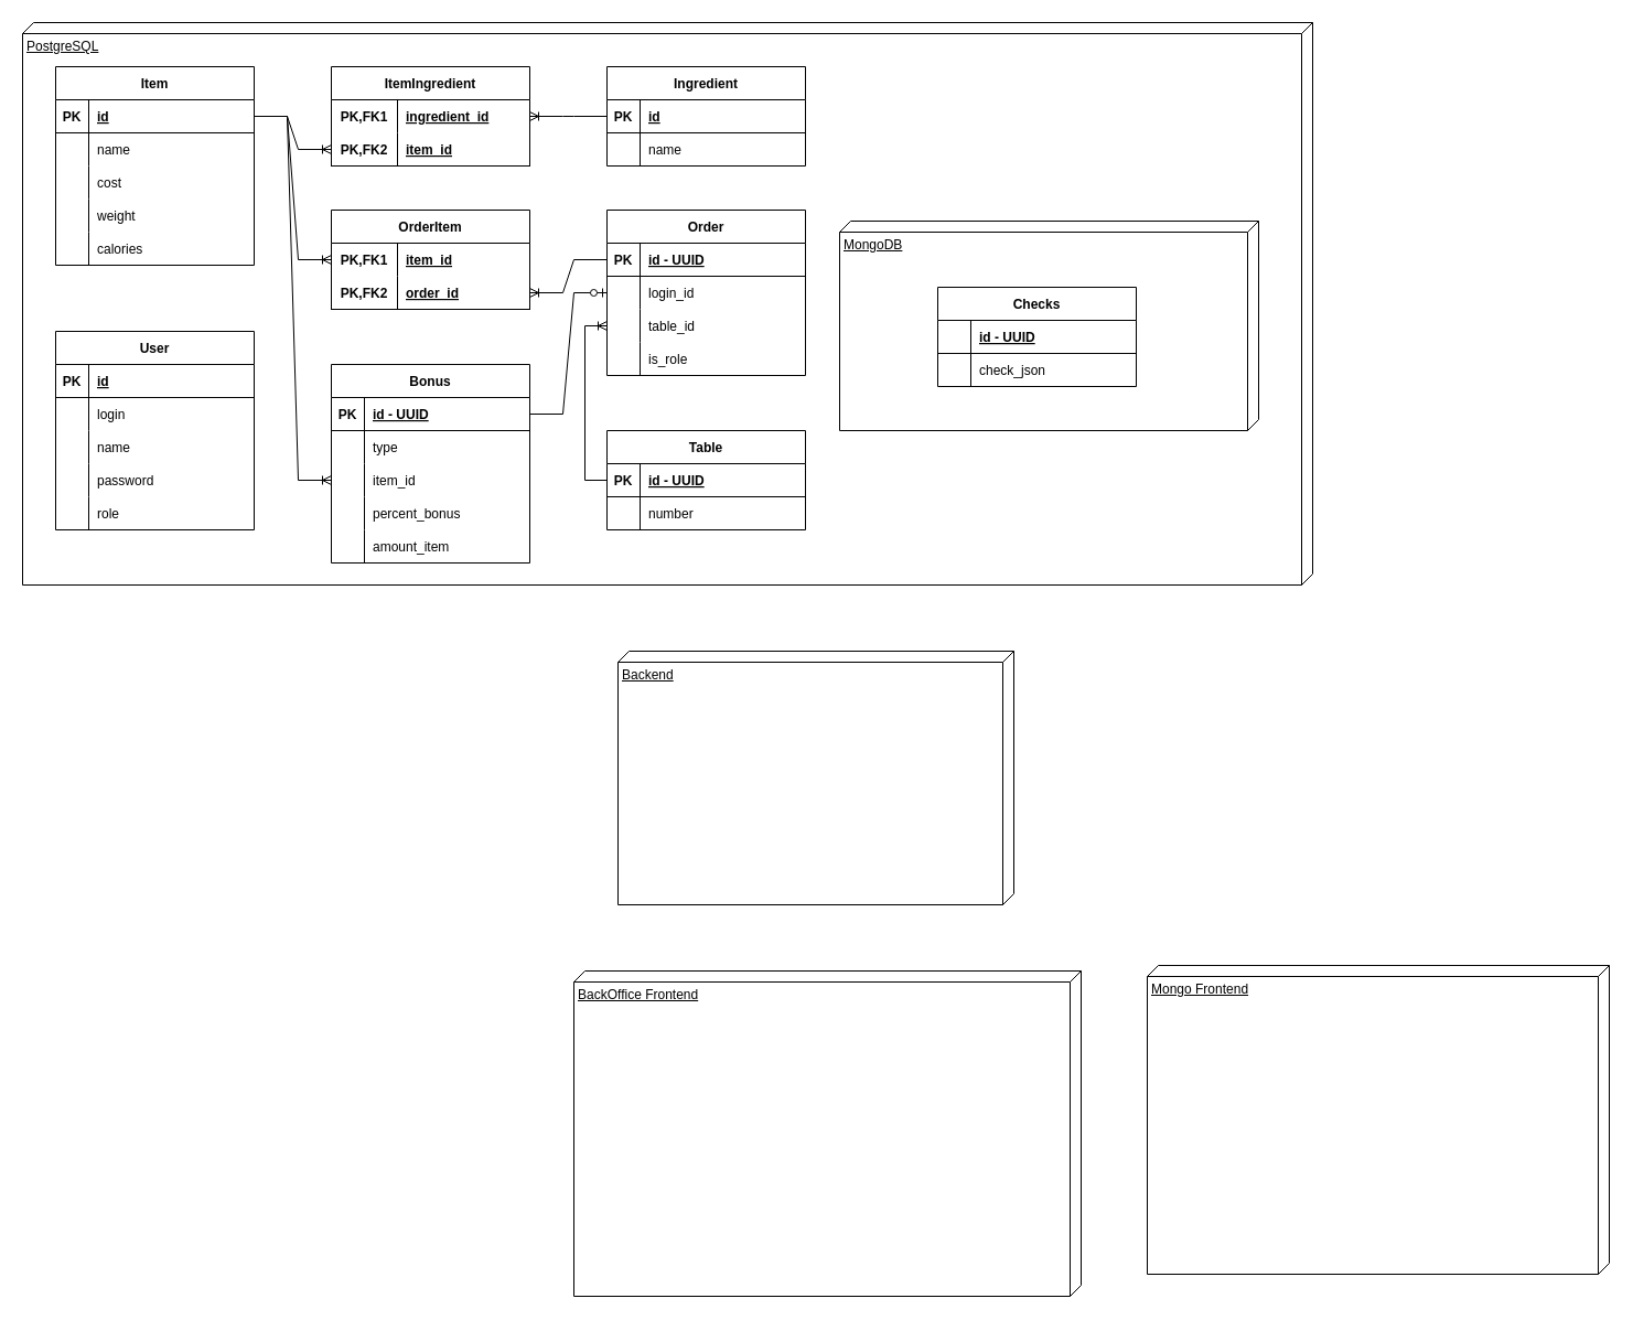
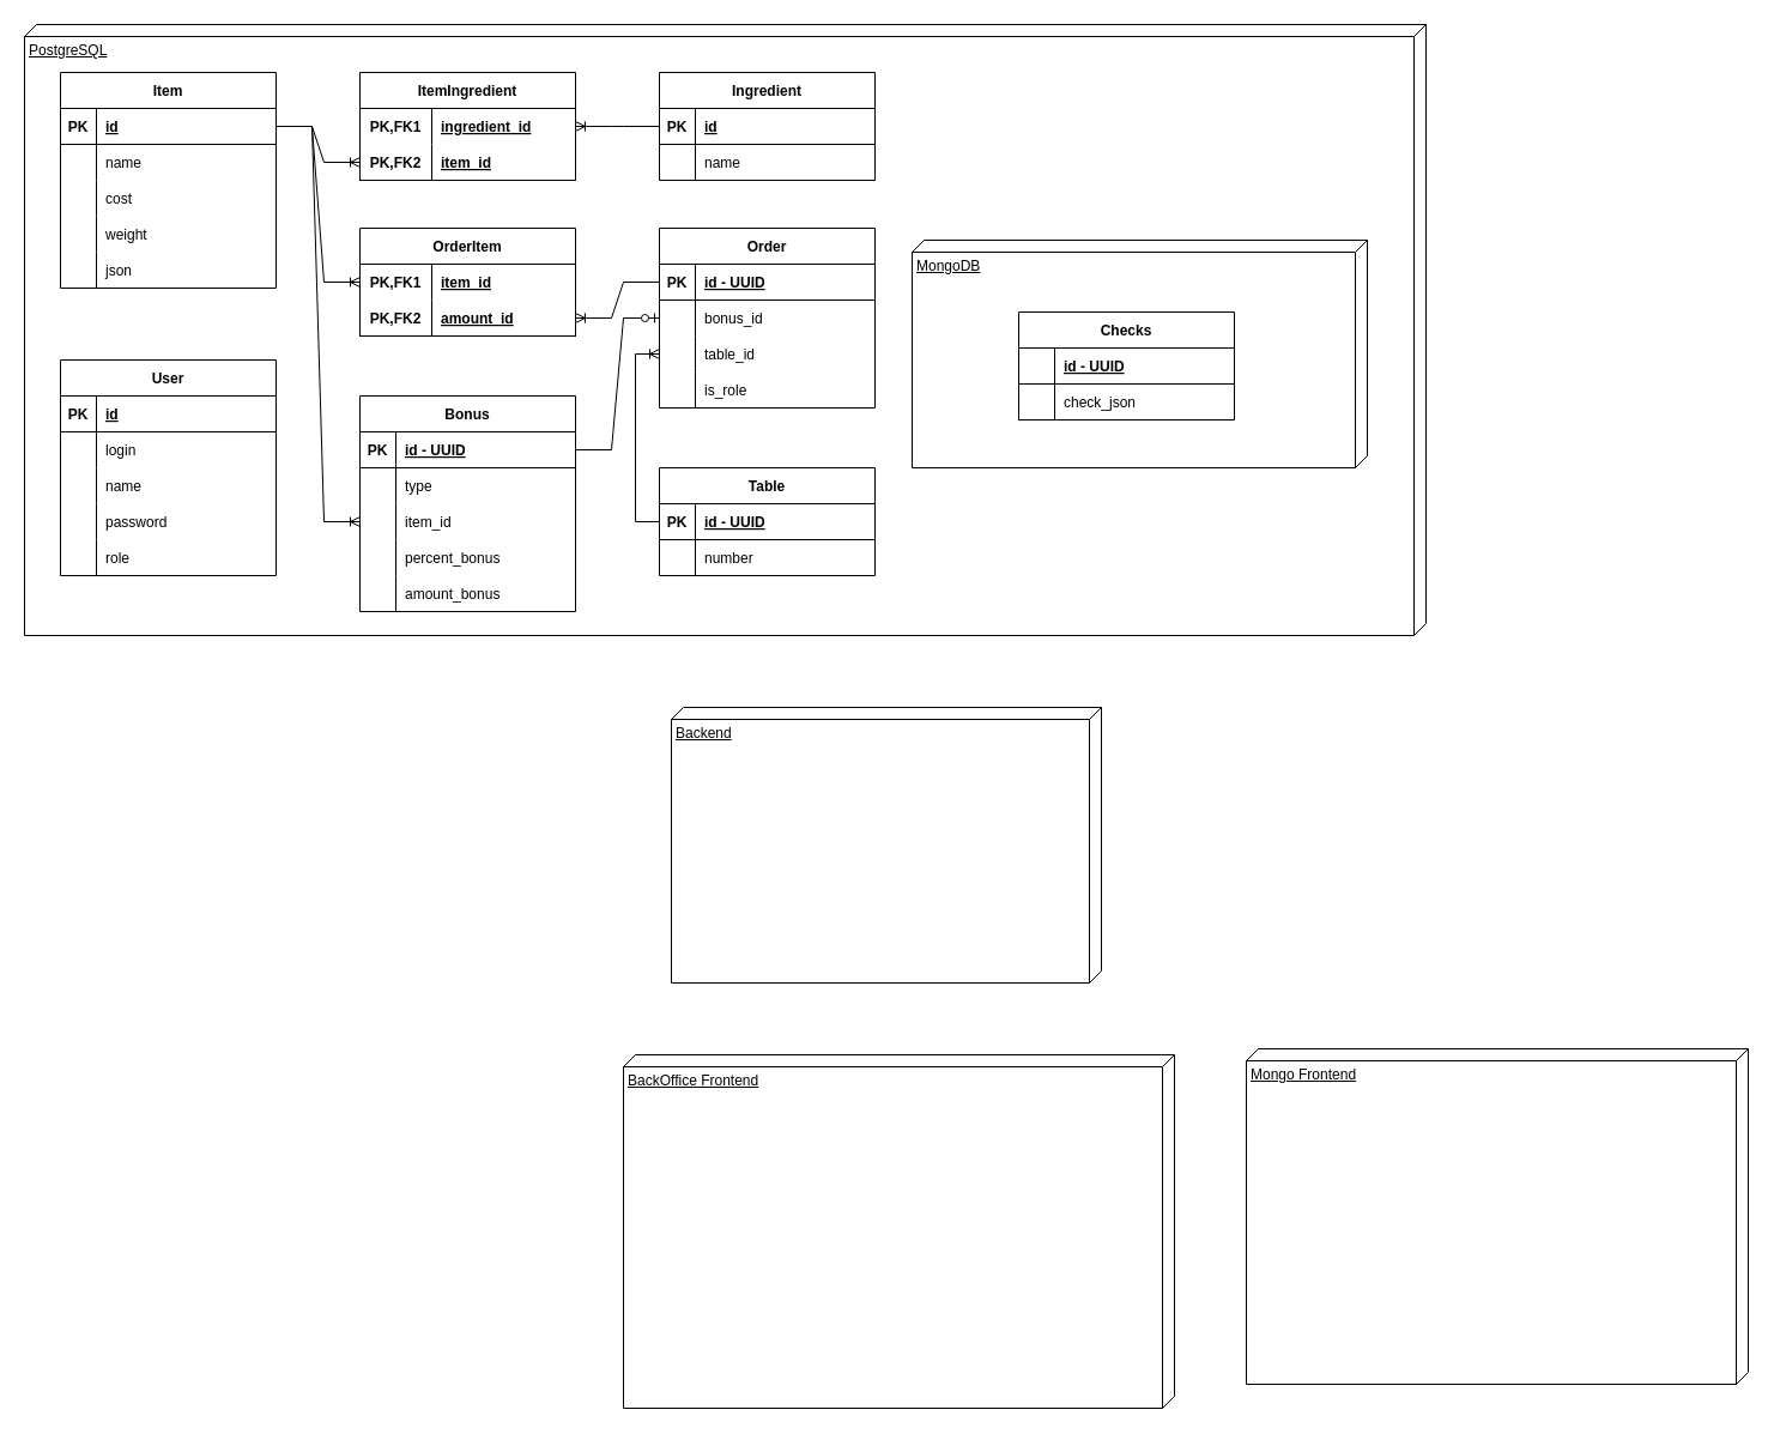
- <mxCell id="18" value="calories" style="shape=partialRectangle;connectable=0;fillColor=none;top=0;left=0;bottom=0;right=0;align=left;spacingLeft=6;overflow=hidden;" parent="16" vertex="1"><mxGeometry x="30" width="150" height="30" as="geometry"><mxRectangle width="150" height="30" as="alternateBounds" /></mxGeometry></mxCell>
+ <mxCell id="18" value="json" style="shape=partialRectangle;connectable=0;fillColor=none;top=0;left=0;bottom=0;right=0;align=left;spacingLeft=6;overflow=hidden;" parent="16" vertex="1"><mxGeometry x="30" width="150" height="30" as="geometry"><mxRectangle width="150" height="30" as="alternateBounds" /></mxGeometry></mxCell>
- <mxCell id="70" value="order_id" style="shape=partialRectangle;connectable=0;fillColor=none;top=0;left=0;bottom=0;right=0;align=left;spacingLeft=6;fontStyle=5;overflow=hidden;" parent="68" vertex="1"><mxGeometry x="60" width="120" height="30" as="geometry"><mxRectangle width="120" height="30" as="alternateBounds" /></mxGeometry></mxCell>
+ <mxCell id="70" value="amount_id" style="shape=partialRectangle;connectable=0;fillColor=none;top=0;left=0;bottom=0;right=0;align=left;spacingLeft=6;fontStyle=5;overflow=hidden;" parent="68" vertex="1"><mxGeometry x="60" width="120" height="30" as="geometry"><mxRectangle width="120" height="30" as="alternateBounds" /></mxGeometry></mxCell>
- <mxCell id="57" value="login_id" style="shape=partialRectangle;connectable=0;fillColor=none;top=0;left=0;bottom=0;right=0;align=left;spacingLeft=6;overflow=hidden;" parent="55" vertex="1"><mxGeometry x="30" width="150" height="30" as="geometry"><mxRectangle width="150" height="30" as="alternateBounds" /></mxGeometry></mxCell>
+ <mxCell id="57" value="bonus_id" style="shape=partialRectangle;connectable=0;fillColor=none;top=0;left=0;bottom=0;right=0;align=left;spacingLeft=6;overflow=hidden;" parent="55" vertex="1"><mxGeometry x="30" width="150" height="30" as="geometry"><mxRectangle width="150" height="30" as="alternateBounds" /></mxGeometry></mxCell>
- <mxCell id="88" value="amount_item" style="shape=partialRectangle;connectable=0;fillColor=none;top=0;left=0;bottom=0;right=0;align=left;spacingLeft=6;overflow=hidden;" parent="86" vertex="1"><mxGeometry x="30" width="150" height="30" as="geometry"><mxRectangle width="150" height="30" as="alternateBounds" /></mxGeometry></mxCell>
+ <mxCell id="88" value="amount_bonus" style="shape=partialRectangle;connectable=0;fillColor=none;top=0;left=0;bottom=0;right=0;align=left;spacingLeft=6;overflow=hidden;" parent="86" vertex="1"><mxGeometry x="30" width="150" height="30" as="geometry"><mxRectangle width="150" height="30" as="alternateBounds" /></mxGeometry></mxCell>
